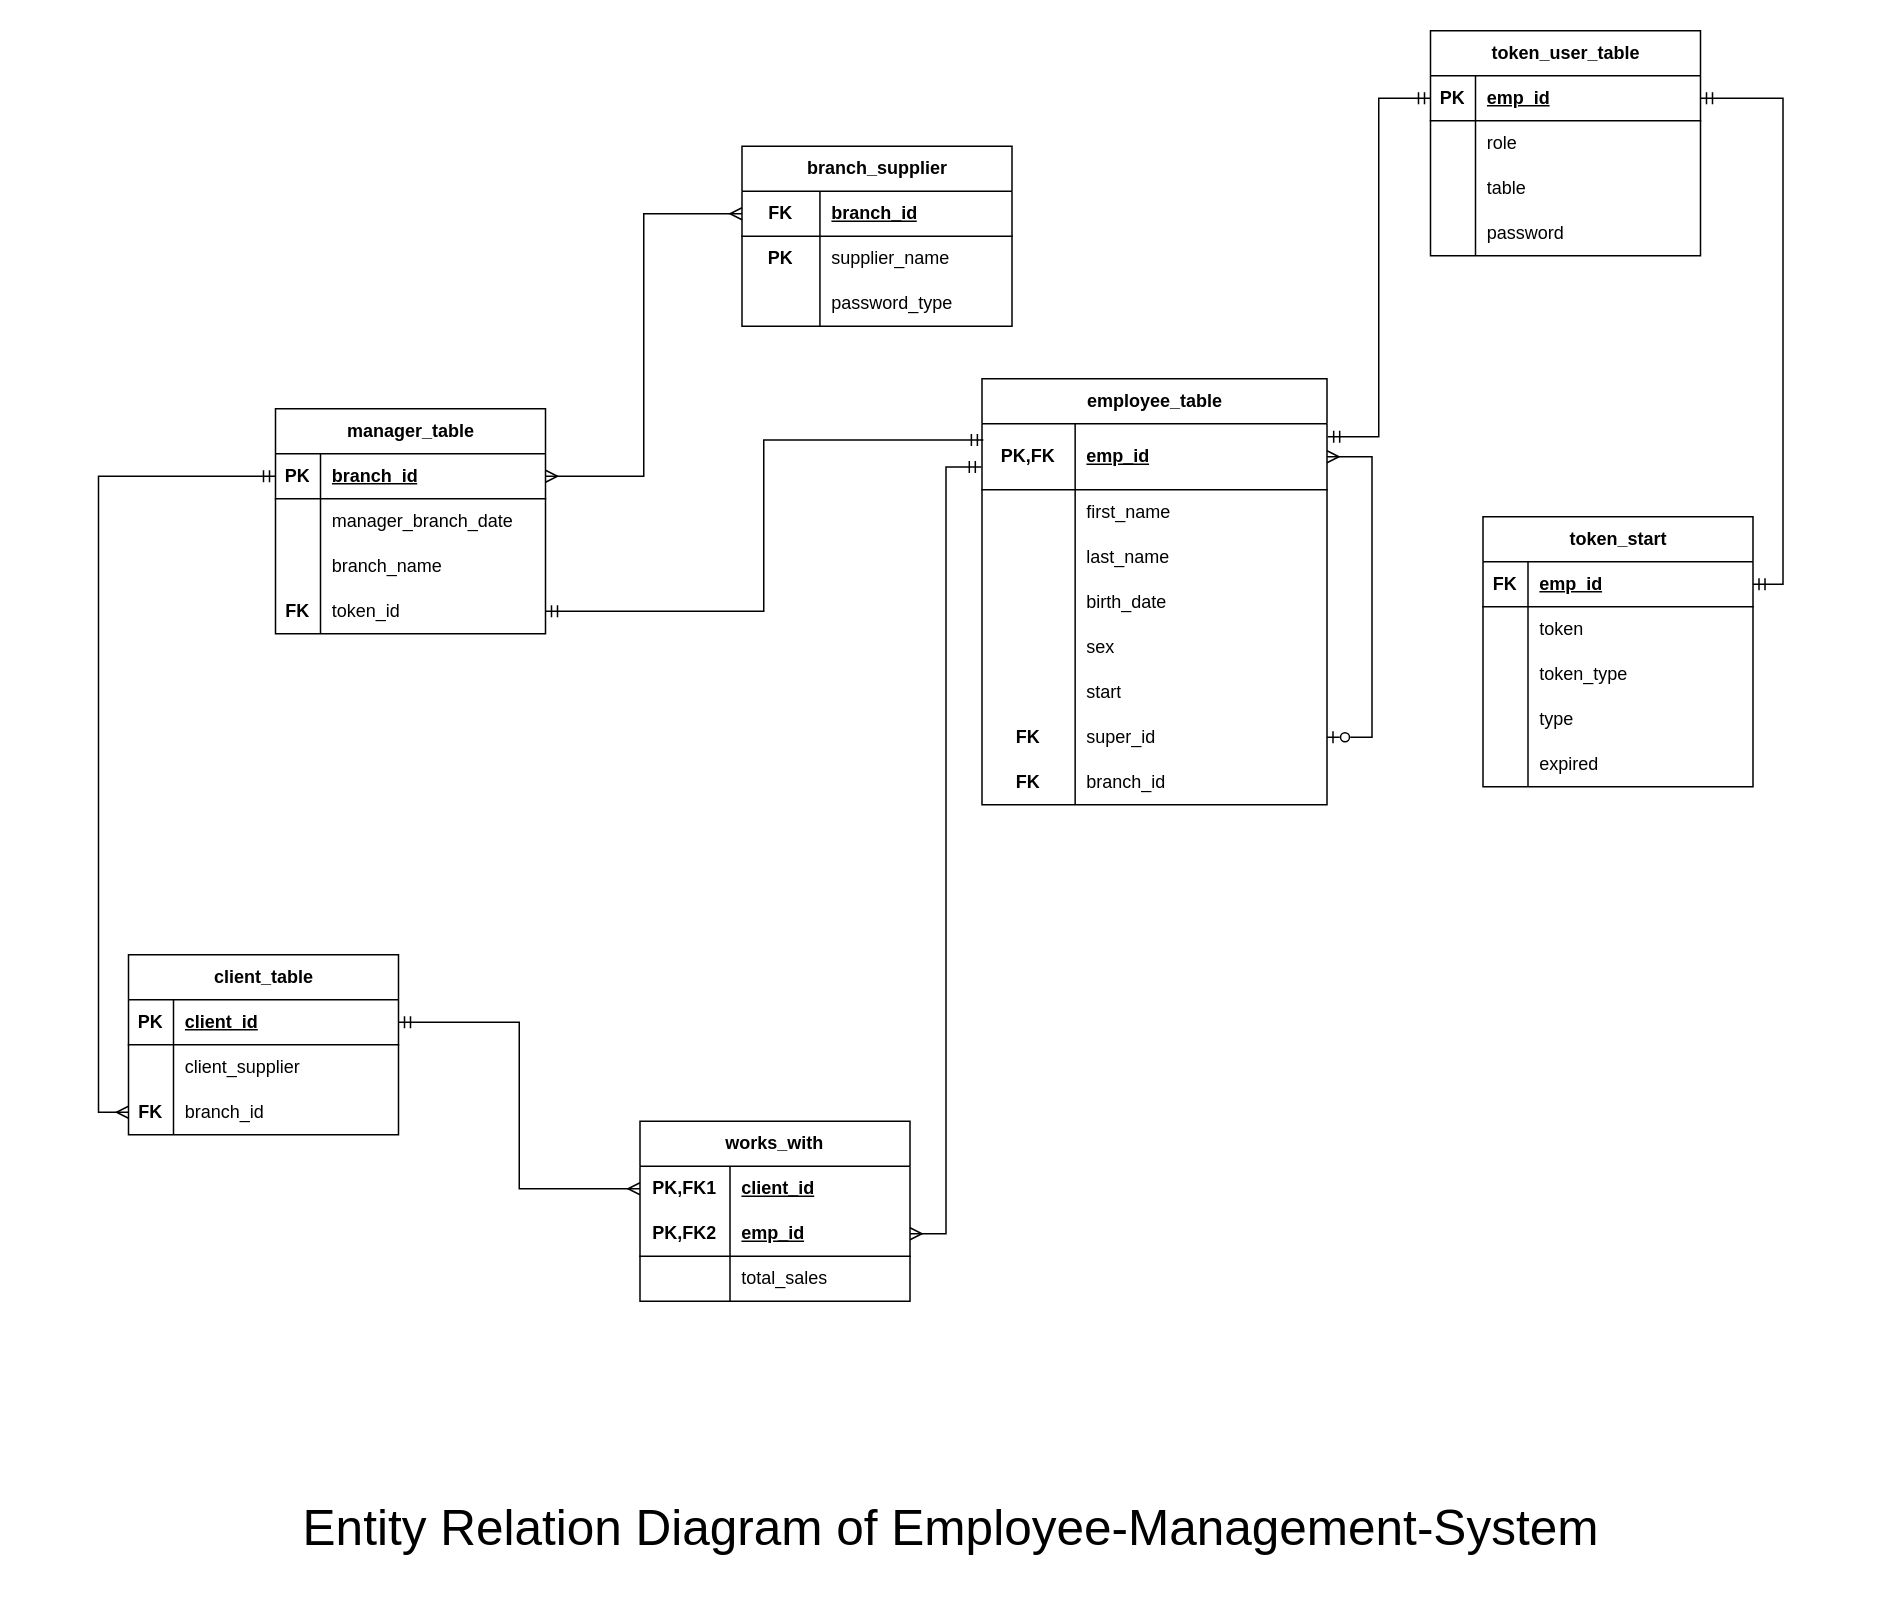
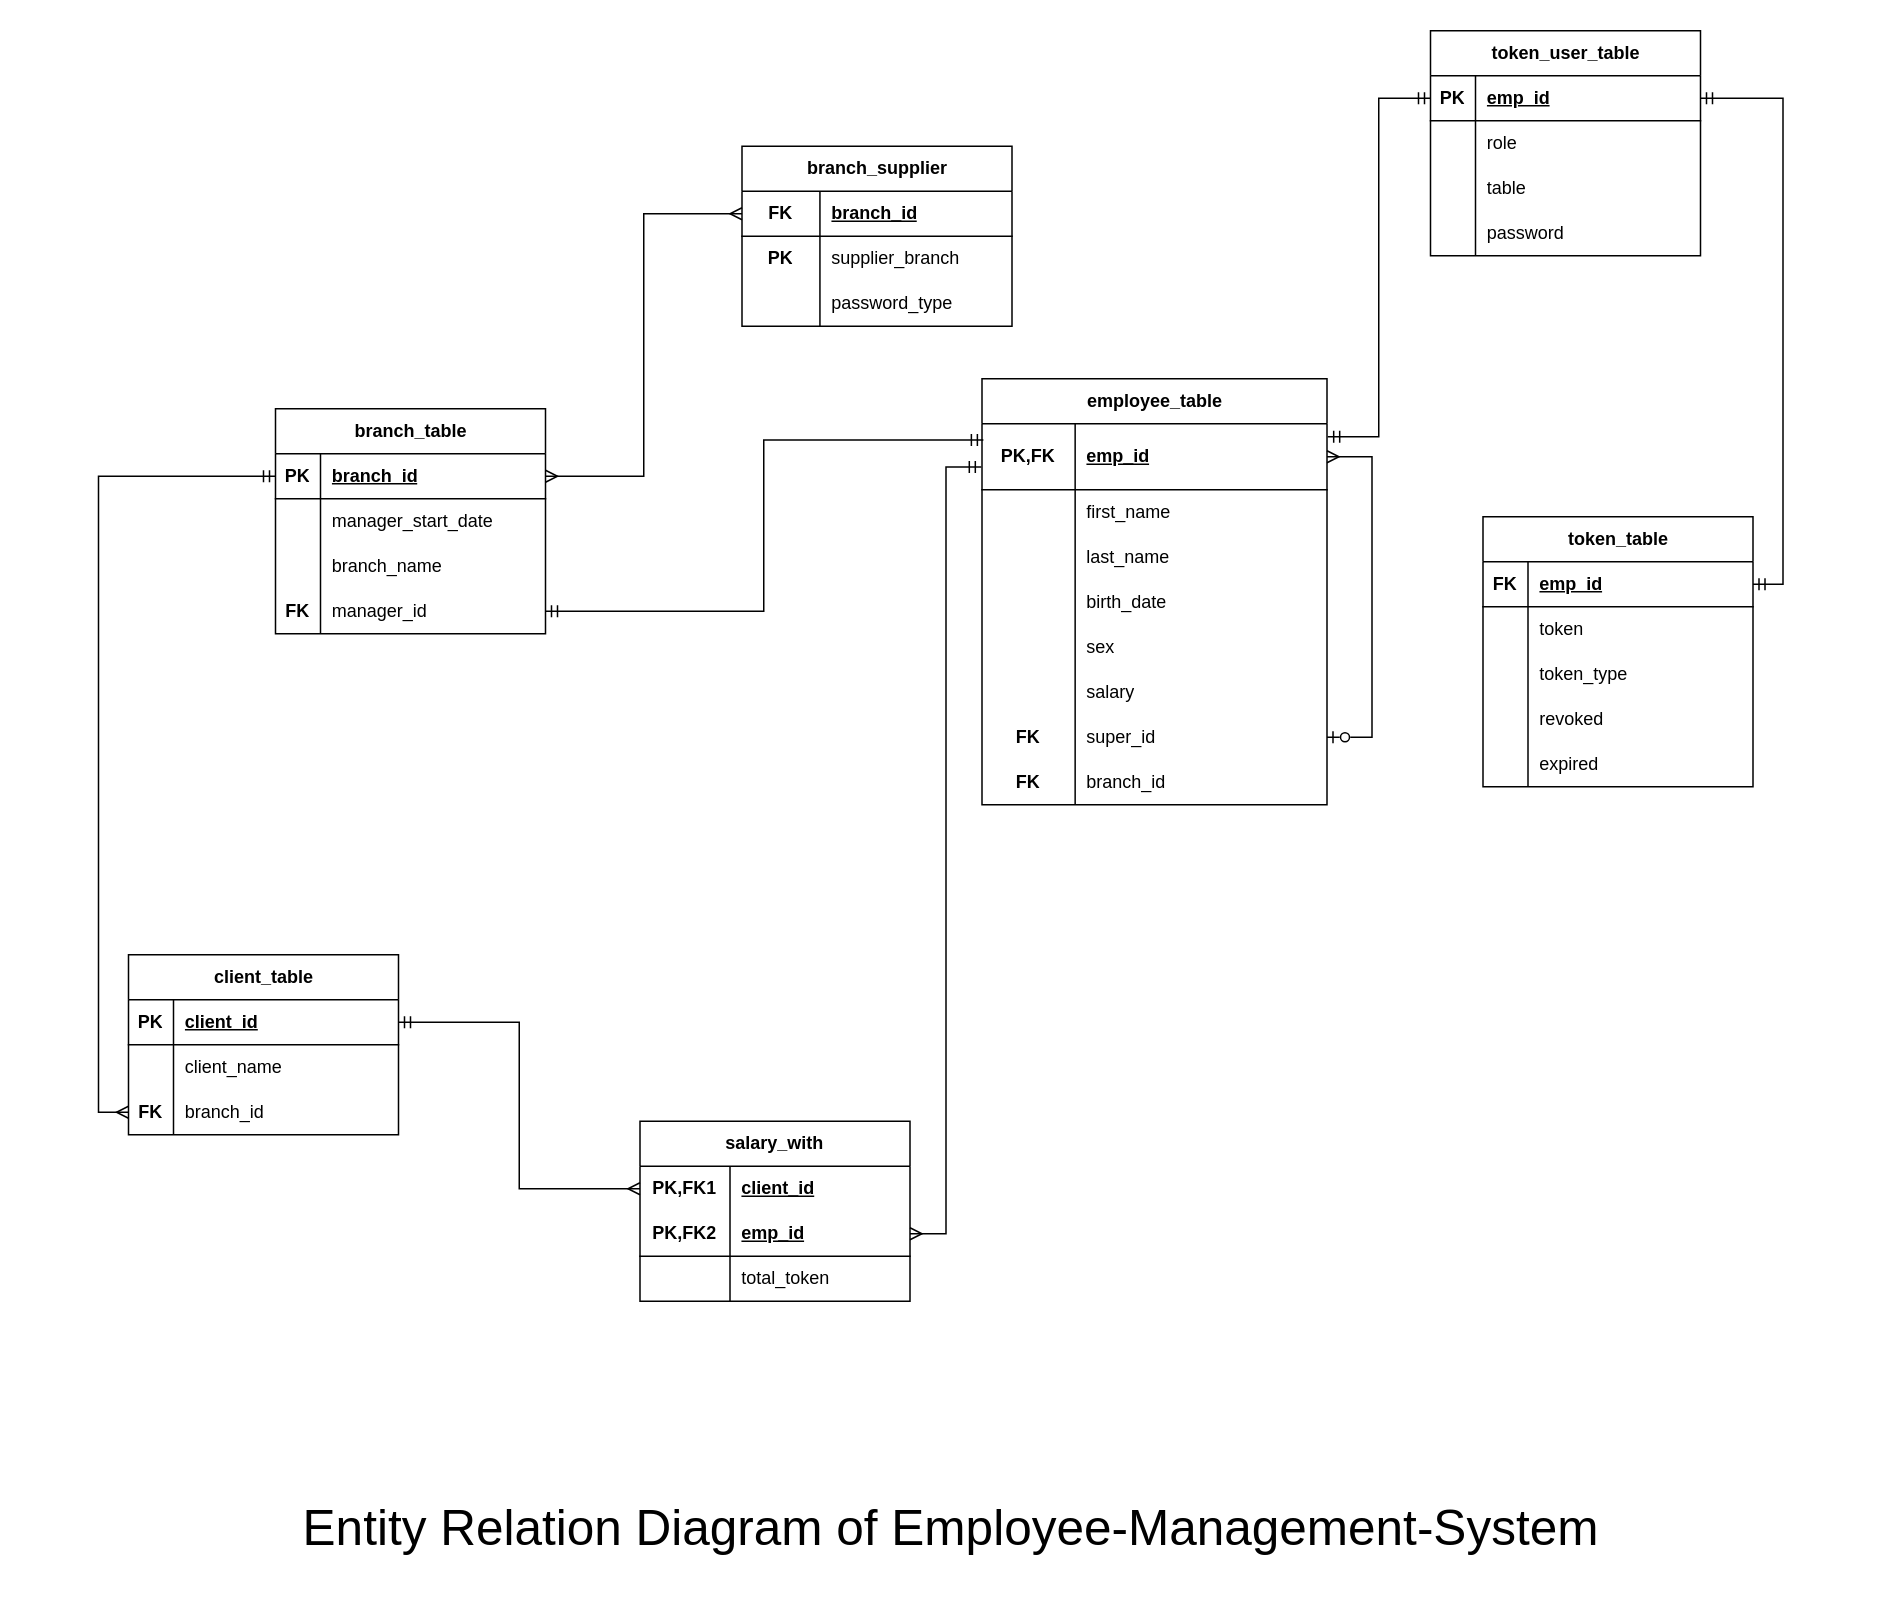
- <mxCell id="70" value="supplier_name" style="shape=partialRectangle;connectable=0;fillColor=none;top=0;left=0;bottom=0;right=0;align=left;spacingLeft=6;overflow=hidden;whiteSpace=wrap;html=1;" vertex="1" parent="68"><mxGeometry x="51.958" width="128.042" height="30" as="geometry"><mxRectangle width="128.042" height="30" as="alternateBounds" /></mxGeometry></mxCell>
+ <mxCell id="70" value="supplier_branch" style="shape=partialRectangle;connectable=0;fillColor=none;top=0;left=0;bottom=0;right=0;align=left;spacingLeft=6;overflow=hidden;whiteSpace=wrap;html=1;" vertex="1" parent="68"><mxGeometry x="51.958" width="128.042" height="30" as="geometry"><mxRectangle width="128.042" height="30" as="alternateBounds" /></mxGeometry></mxCell>
- <mxCell id="28" value="manager_table" style="shape=table;startSize=30;container=1;collapsible=1;childLayout=tableLayout;fixedRows=1;rowLines=0;fontStyle=1;align=center;resizeLast=1;html=1;" vertex="1" parent="1"><mxGeometry x="183" y="272" width="180" height="150" as="geometry" /></mxCell>
+ <mxCell id="28" value="branch_table" style="shape=table;startSize=30;container=1;collapsible=1;childLayout=tableLayout;fixedRows=1;rowLines=0;fontStyle=1;align=center;resizeLast=1;html=1;" vertex="1" parent="1"><mxGeometry x="183" y="272" width="180" height="150" as="geometry" /></mxCell>
- <mxCell id="34" value="manager_branch_date" style="shape=partialRectangle;connectable=0;fillColor=none;top=0;left=0;bottom=0;right=0;align=left;spacingLeft=6;overflow=hidden;whiteSpace=wrap;html=1;" vertex="1" parent="32"><mxGeometry x="30" width="150" height="30" as="geometry"><mxRectangle width="150" height="30" as="alternateBounds" /></mxGeometry></mxCell>
+ <mxCell id="34" value="manager_start_date" style="shape=partialRectangle;connectable=0;fillColor=none;top=0;left=0;bottom=0;right=0;align=left;spacingLeft=6;overflow=hidden;whiteSpace=wrap;html=1;" vertex="1" parent="32"><mxGeometry x="30" width="150" height="30" as="geometry"><mxRectangle width="150" height="30" as="alternateBounds" /></mxGeometry></mxCell>
- <mxCell id="91" value="token_start" style="shape=table;startSize=30;container=1;collapsible=1;childLayout=tableLayout;fixedRows=1;rowLines=0;fontStyle=1;align=center;resizeLast=1;html=1;" vertex="1" parent="1"><mxGeometry x="988" y="344" width="180" height="180" as="geometry" /></mxCell>
+ <mxCell id="91" value="token_table" style="shape=table;startSize=30;container=1;collapsible=1;childLayout=tableLayout;fixedRows=1;rowLines=0;fontStyle=1;align=center;resizeLast=1;html=1;" vertex="1" parent="1"><mxGeometry x="988" y="344" width="180" height="180" as="geometry" /></mxCell>
- <mxCell id="40" value="token_id" style="shape=partialRectangle;connectable=0;fillColor=none;top=0;left=0;bottom=0;right=0;align=left;spacingLeft=6;overflow=hidden;whiteSpace=wrap;html=1;" vertex="1" parent="38"><mxGeometry x="30" width="150" height="30" as="geometry"><mxRectangle width="150" height="30" as="alternateBounds" /></mxGeometry></mxCell>
+ <mxCell id="40" value="manager_id" style="shape=partialRectangle;connectable=0;fillColor=none;top=0;left=0;bottom=0;right=0;align=left;spacingLeft=6;overflow=hidden;whiteSpace=wrap;html=1;" vertex="1" parent="38"><mxGeometry x="30" width="150" height="30" as="geometry"><mxRectangle width="150" height="30" as="alternateBounds" /></mxGeometry></mxCell>
- <mxCell id="20" value="start" style="shape=partialRectangle;connectable=0;fillColor=none;top=0;left=0;bottom=0;right=0;align=left;spacingLeft=6;overflow=hidden;whiteSpace=wrap;html=1;" vertex="1" parent="18"><mxGeometry x="62.103" width="167.897" height="30" as="geometry"><mxRectangle width="167.897" height="30" as="alternateBounds" /></mxGeometry></mxCell>
+ <mxCell id="20" value="salary" style="shape=partialRectangle;connectable=0;fillColor=none;top=0;left=0;bottom=0;right=0;align=left;spacingLeft=6;overflow=hidden;whiteSpace=wrap;html=1;" vertex="1" parent="18"><mxGeometry x="62.103" width="167.897" height="30" as="geometry"><mxRectangle width="167.897" height="30" as="alternateBounds" /></mxGeometry></mxCell>
- <mxCell id="103" value="type" style="shape=partialRectangle;connectable=0;fillColor=none;top=0;left=0;bottom=0;right=0;align=left;spacingLeft=6;overflow=hidden;whiteSpace=wrap;html=1;" vertex="1" parent="101"><mxGeometry x="30" width="150" height="30" as="geometry"><mxRectangle width="150" height="30" as="alternateBounds" /></mxGeometry></mxCell>
+ <mxCell id="103" value="revoked" style="shape=partialRectangle;connectable=0;fillColor=none;top=0;left=0;bottom=0;right=0;align=left;spacingLeft=6;overflow=hidden;whiteSpace=wrap;html=1;" vertex="1" parent="101"><mxGeometry x="30" width="150" height="30" as="geometry"><mxRectangle width="150" height="30" as="alternateBounds" /></mxGeometry></mxCell>
- <mxCell id="48" value="client_supplier" style="shape=partialRectangle;connectable=0;fillColor=none;top=0;left=0;bottom=0;right=0;align=left;spacingLeft=6;overflow=hidden;whiteSpace=wrap;html=1;" vertex="1" parent="46"><mxGeometry x="30" width="150" height="30" as="geometry"><mxRectangle width="150" height="30" as="alternateBounds" /></mxGeometry></mxCell>
+ <mxCell id="48" value="client_name" style="shape=partialRectangle;connectable=0;fillColor=none;top=0;left=0;bottom=0;right=0;align=left;spacingLeft=6;overflow=hidden;whiteSpace=wrap;html=1;" vertex="1" parent="46"><mxGeometry x="30" width="150" height="30" as="geometry"><mxRectangle width="150" height="30" as="alternateBounds" /></mxGeometry></mxCell>
- <mxCell id="52" value="works_with" style="shape=table;startSize=30;container=1;collapsible=1;childLayout=tableLayout;fixedRows=1;rowLines=0;fontStyle=1;align=center;resizeLast=1;html=1;whiteSpace=wrap;" vertex="1" parent="1"><mxGeometry x="426" y="747" width="180" height="120" as="geometry" /></mxCell>
+ <mxCell id="52" value="salary_with" style="shape=table;startSize=30;container=1;collapsible=1;childLayout=tableLayout;fixedRows=1;rowLines=0;fontStyle=1;align=center;resizeLast=1;html=1;whiteSpace=wrap;" vertex="1" parent="1"><mxGeometry x="426" y="747" width="180" height="120" as="geometry" /></mxCell>
- <mxCell id="61" value="total_sales" style="shape=partialRectangle;connectable=0;fillColor=none;top=0;left=0;bottom=0;right=0;align=left;spacingLeft=6;overflow=hidden;html=1;whiteSpace=wrap;" vertex="1" parent="59"><mxGeometry x="60" width="120" height="30" as="geometry"><mxRectangle width="120" height="30" as="alternateBounds" /></mxGeometry></mxCell>
+ <mxCell id="61" value="total_token" style="shape=partialRectangle;connectable=0;fillColor=none;top=0;left=0;bottom=0;right=0;align=left;spacingLeft=6;overflow=hidden;html=1;whiteSpace=wrap;" vertex="1" parent="59"><mxGeometry x="60" width="120" height="30" as="geometry"><mxRectangle width="120" height="30" as="alternateBounds" /></mxGeometry></mxCell>
